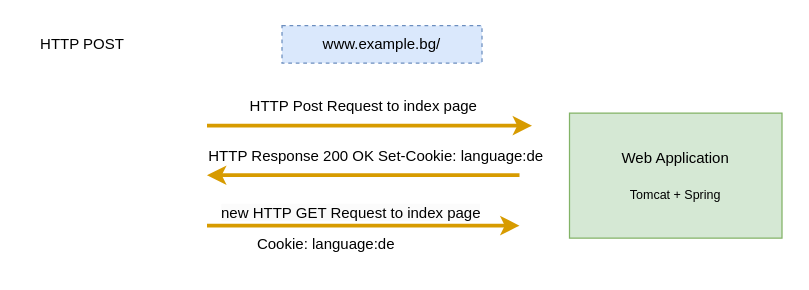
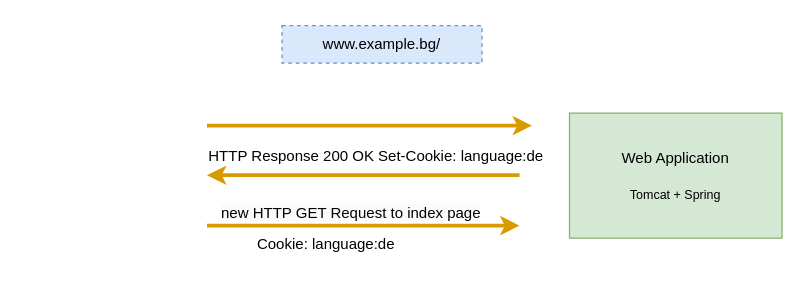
- <mxCell id="11" value="HTTP POST" style="text;html=1;align=center;verticalAlign=middle;resizable=0;points=[];autosize=1;strokeColor=none;fillColor=none;" vertex="1" parent="1"><mxGeometry x="20" y="20" width="90" height="30" as="geometry" /></mxCell>
- <mxCell id="7" value="HTTP Post Request to index page" style="text;html=1;align=center;verticalAlign=middle;resizable=0;points=[];autosize=1;strokeColor=none;fillColor=none;" vertex="1" parent="1"><mxGeometry x="185" y="70" width="210" height="30" as="geometry" /></mxCell>
